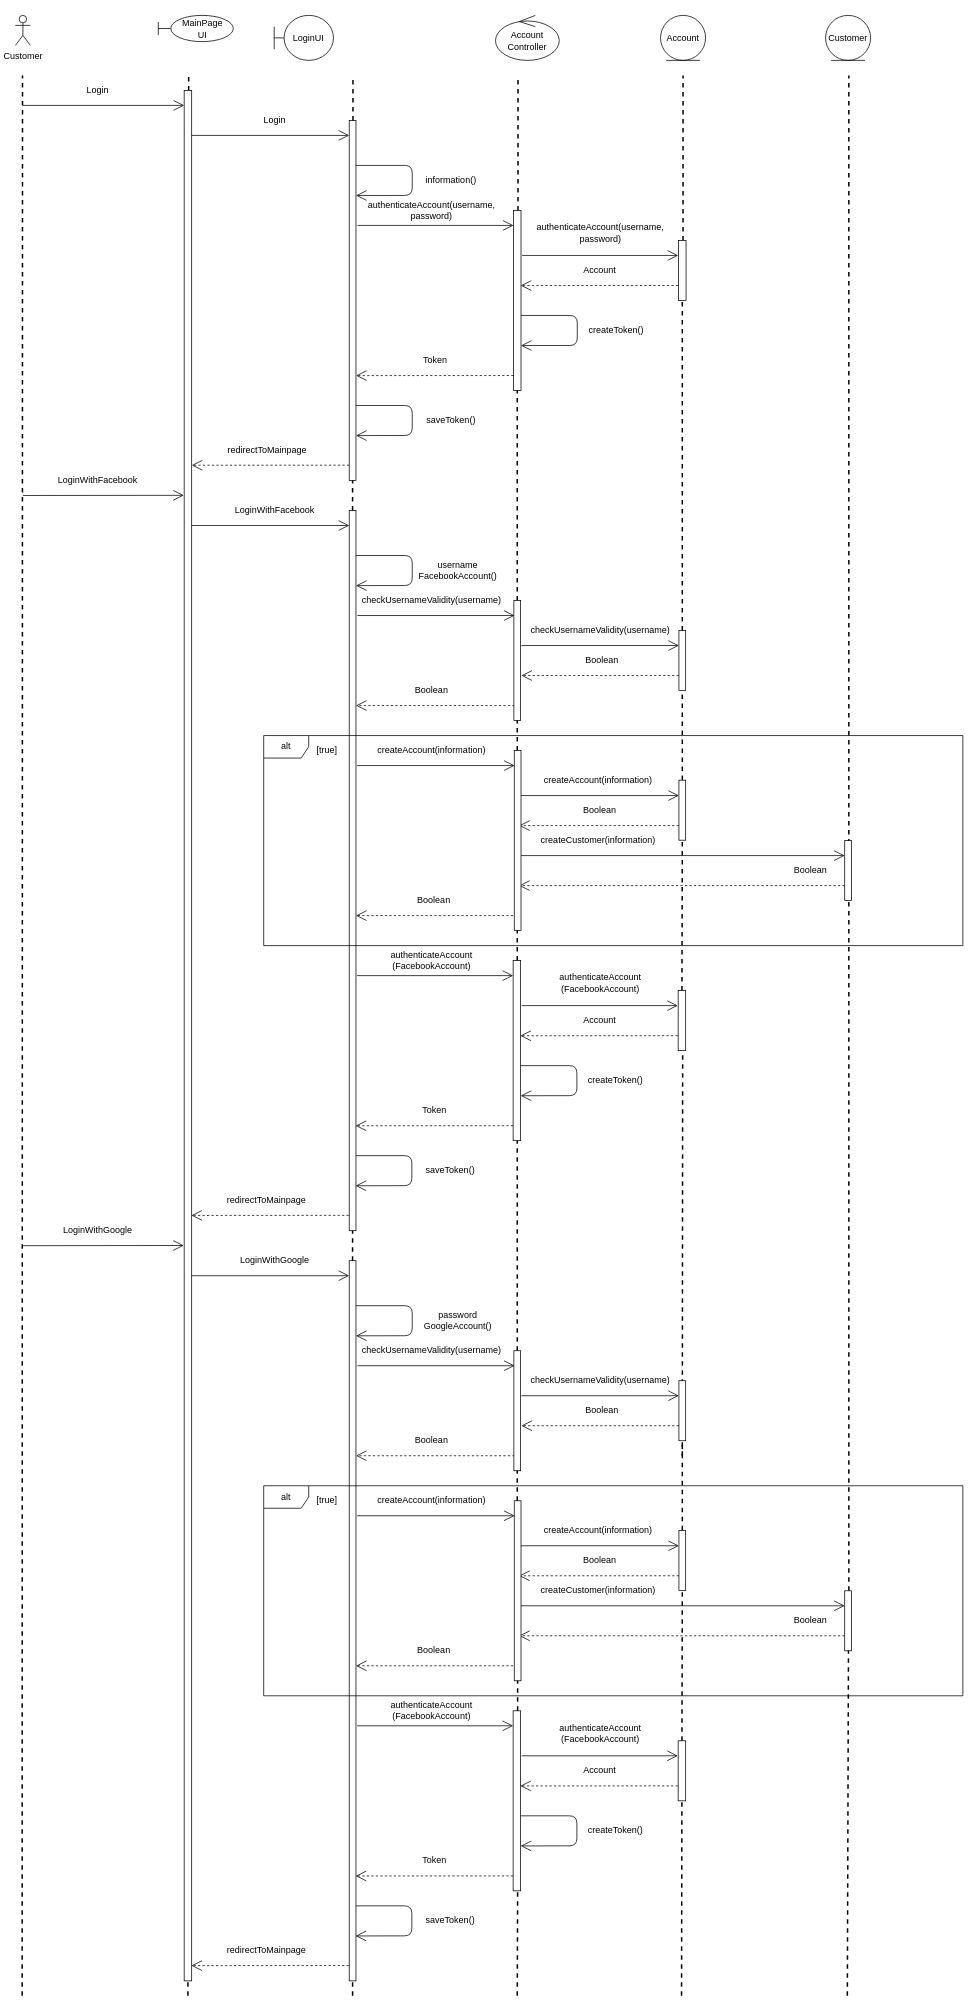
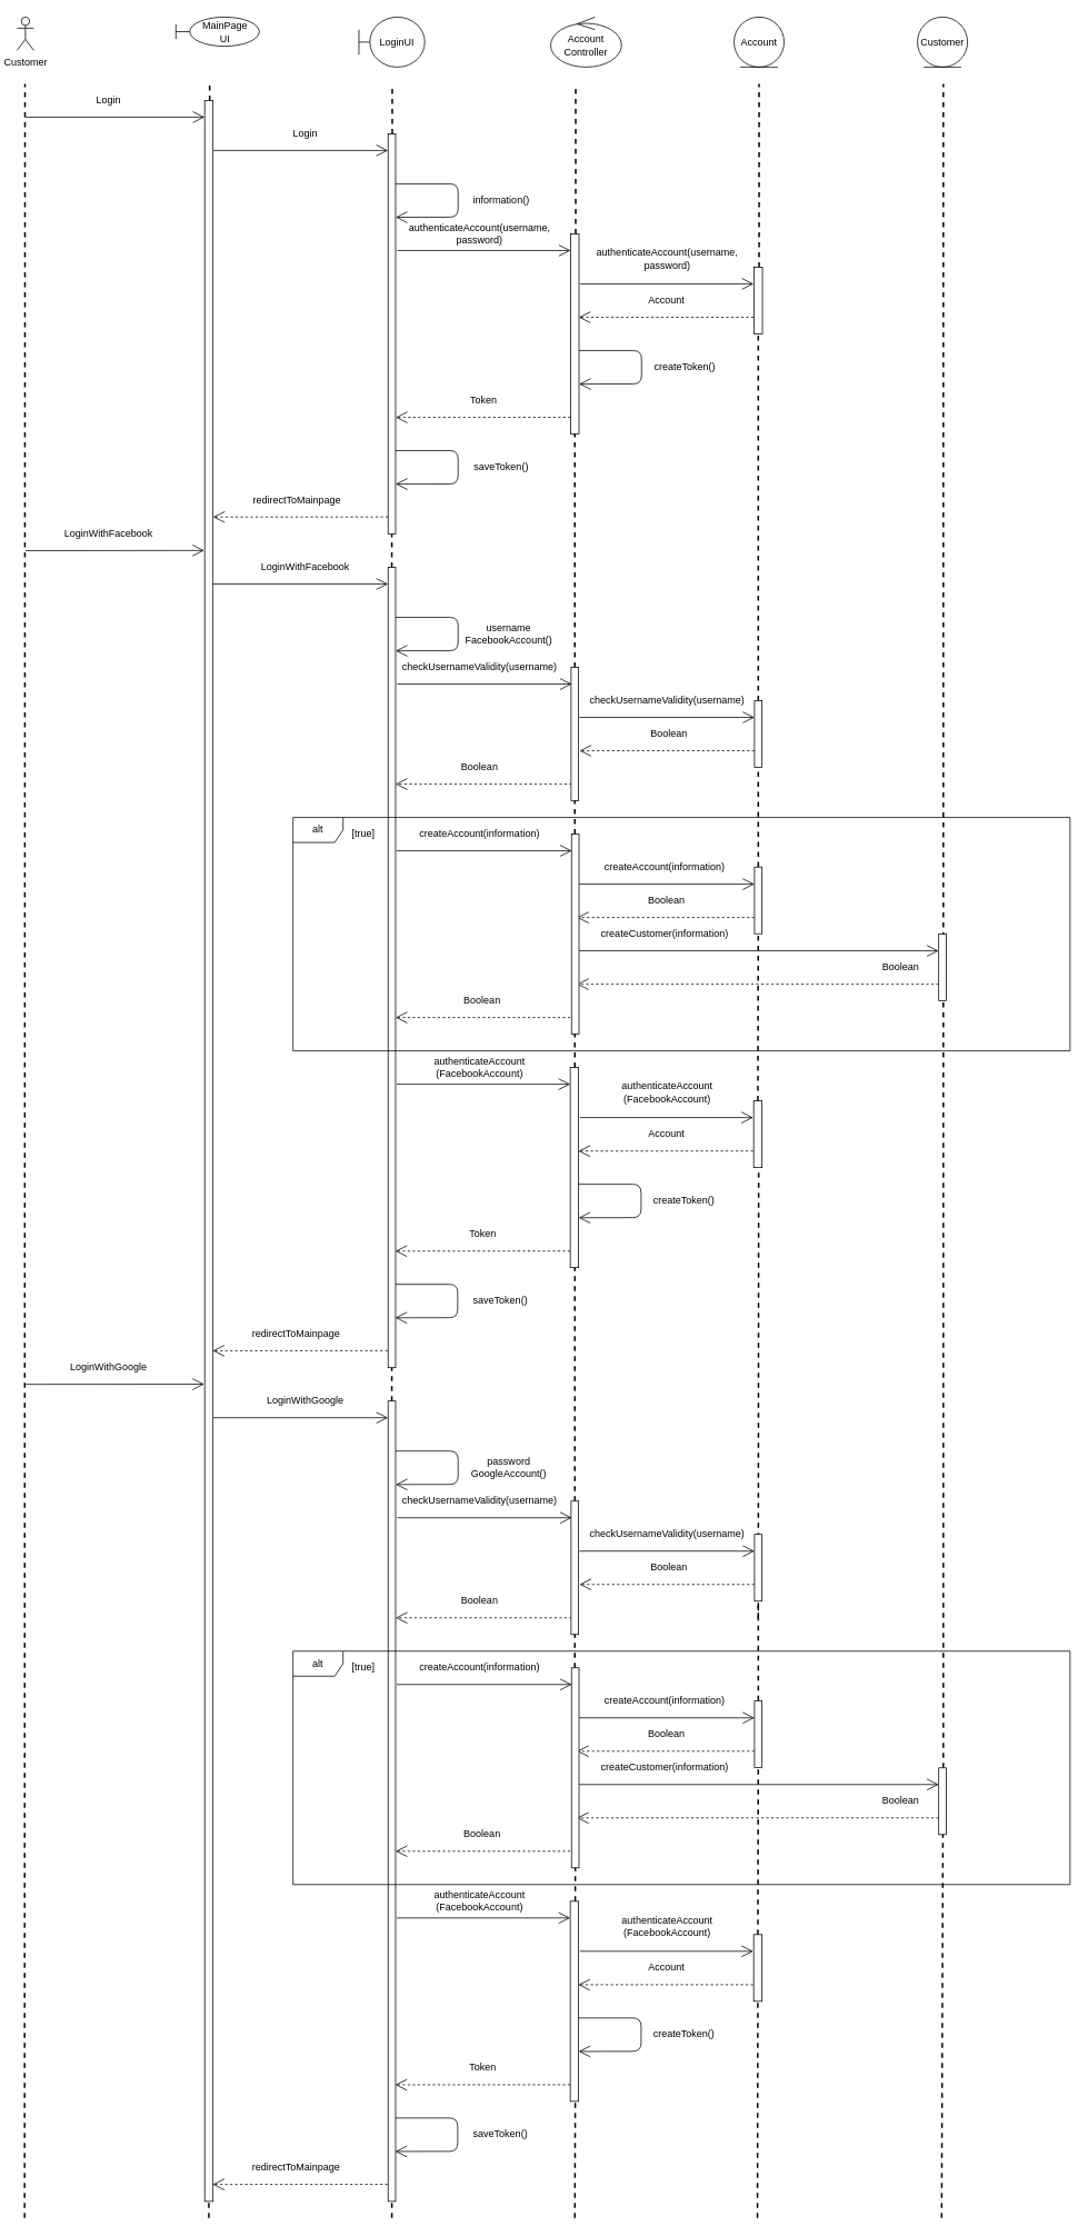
- <mxCell id="7" value="LoginUI" style="shape=umlBoundary;whiteSpace=wrap;html=1;" parent="1" vertex="1"><mxGeometry x="365" y="20" width="79" height="60" as="geometry" /></mxCell>
+ <mxCell id="7" value="LoginUI" style="shape=umlBoundary;whiteSpace=wrap;html=1;" parent="1" vertex="1"><mxGeometry x="430" y="20" width="79" height="60" as="geometry" /></mxCell>
